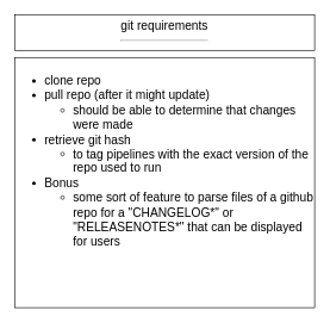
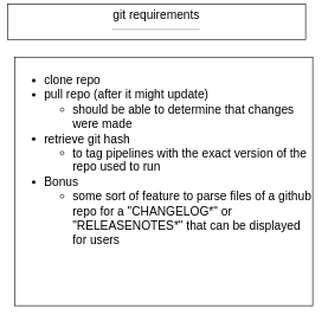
- <mxCell id="2" value="git requirements&lt;br&gt;&lt;hr&gt;" style="whiteSpace=wrap;html=1;fontSize=17;align=center;verticalAlign=top;" vertex="1" parent="1"><mxGeometry x="20" y="20" width="420" height="50" as="geometry" /></mxCell>
+ <mxCell id="2" value="git requirements&lt;br&gt;&lt;hr&gt;" style="whiteSpace=wrap;html=1;fontSize=17;align=center;verticalAlign=top;" vertex="1" parent="1"><mxGeometry x="10" y="5" width="420" height="50" as="geometry" /></mxCell>
